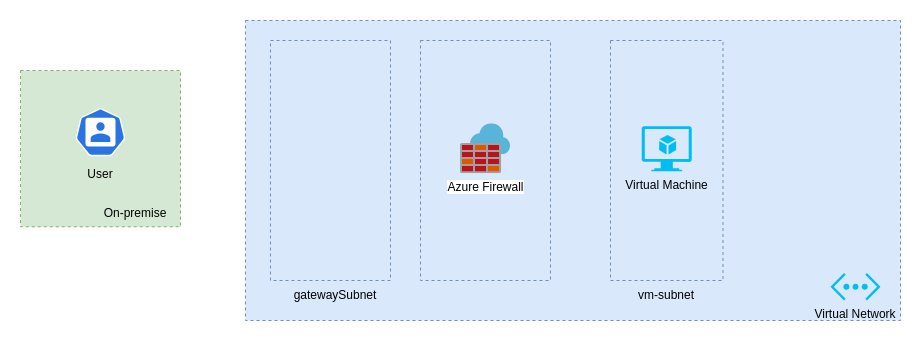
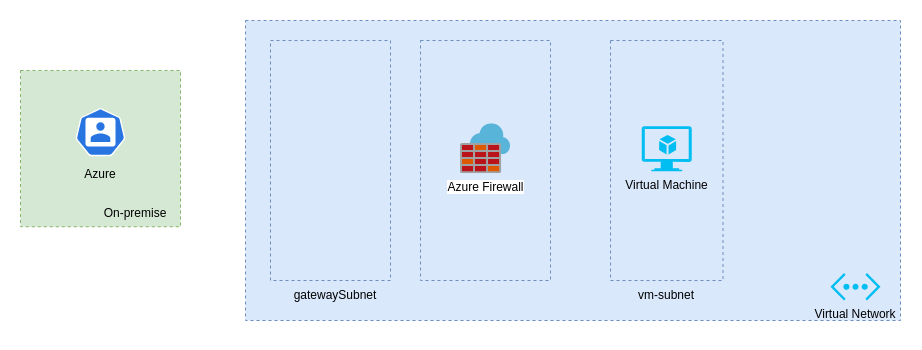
- <mxCell id="6" value="User" style="text;html=1;strokeColor=none;fillColor=none;align=center;verticalAlign=middle;whiteSpace=wrap;rounded=0;" parent="1" vertex="1"><mxGeometry x="70" y="158.63" width="60" height="30" as="geometry" /></mxCell>
+ <mxCell id="6" value="Azure" style="text;html=1;strokeColor=none;fillColor=none;align=center;verticalAlign=middle;whiteSpace=wrap;rounded=0;" parent="1" vertex="1"><mxGeometry x="70" y="158.63" width="60" height="30" as="geometry" /></mxCell>
